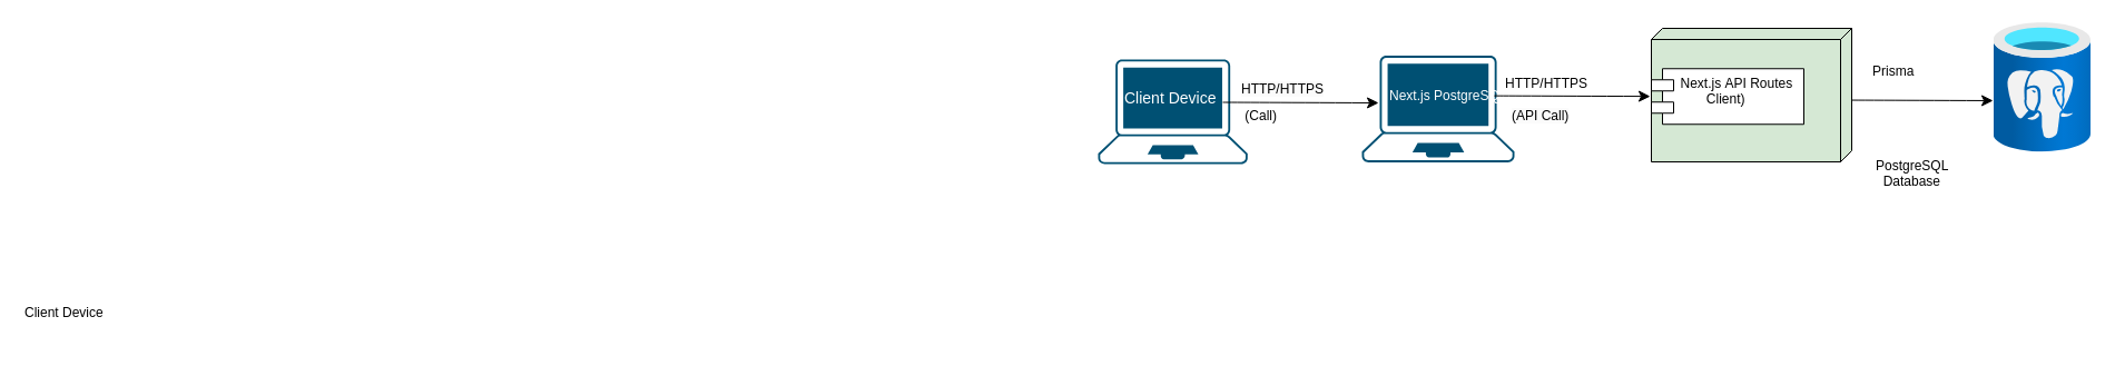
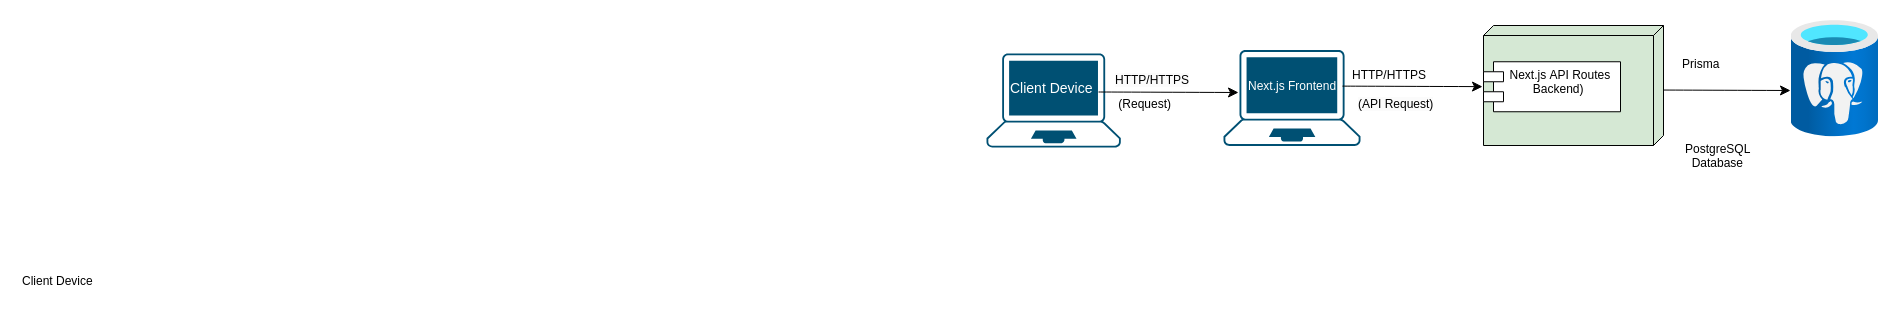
- <mxCell id="14" value="&lt;span style=&quot;text-align: left;&quot;&gt;Next&lt;/span&gt;&lt;span style=&quot;text-align: left;&quot; class=&quot;hljs-selector-class&quot;&gt;.js&lt;/span&gt;&lt;span style=&quot;text-align: left;&quot;&gt;&amp;nbsp;API Routes&amp;nbsp;&lt;/span&gt;&lt;div style=&quot;text-align: left;&quot;&gt;&amp;nbsp; &amp;nbsp; &amp;nbsp; &amp;nbsp;Client)&lt;/div&gt;" style="shape=module;align=left;spacingLeft=20;align=center;verticalAlign=top;whiteSpace=wrap;html=1;" vertex="1" parent="1"><mxGeometry x="1483" y="61.25" width="137" height="50" as="geometry" /></mxCell>
+ <mxCell id="14" value="&lt;span style=&quot;text-align: left;&quot;&gt;Next&lt;/span&gt;&lt;span style=&quot;text-align: left;&quot; class=&quot;hljs-selector-class&quot;&gt;.js&lt;/span&gt;&lt;span style=&quot;text-align: left;&quot;&gt;&amp;nbsp;API Routes&amp;nbsp;&lt;/span&gt;&lt;div style=&quot;text-align: left;&quot;&gt;&amp;nbsp; &amp;nbsp; &amp;nbsp; &amp;nbsp;Backend)&lt;/div&gt;" style="shape=module;align=left;spacingLeft=20;align=center;verticalAlign=top;whiteSpace=wrap;html=1;" vertex="1" parent="1"><mxGeometry x="1483" y="61.25" width="137" height="50" as="geometry" /></mxCell>
- <mxCell id="9" value="&lt;font color=&quot;#ffffff&quot;&gt;Next&lt;span class=&quot;hljs-selector-class&quot;&gt;.js&lt;/span&gt; PostgreSQL&amp;nbsp;&lt;/font&gt;" style="text;whiteSpace=wrap;html=1;" vertex="1" parent="1"><mxGeometry x="1246" y="72" width="190" height="40" as="geometry" /></mxCell>
+ <mxCell id="9" value="&lt;font color=&quot;#ffffff&quot;&gt;Next&lt;span class=&quot;hljs-selector-class&quot;&gt;.js&lt;/span&gt; Frontend&amp;nbsp;&lt;/font&gt;" style="text;whiteSpace=wrap;html=1;" vertex="1" parent="1"><mxGeometry x="1246" y="72" width="190" height="40" as="geometry" /></mxCell>
- <mxCell id="8" value="&amp;nbsp;(Call)" style="text;whiteSpace=wrap;html=1;" vertex="1" parent="1"><mxGeometry x="1113" y="89.5" width="80" height="40" as="geometry" /></mxCell>
+ <mxCell id="8" value="&amp;nbsp;(Request)" style="text;whiteSpace=wrap;html=1;" vertex="1" parent="1"><mxGeometry x="1113" y="89.5" width="80" height="40" as="geometry" /></mxCell>
- <mxCell id="16" value="&lt;span style=&quot;color: rgb(0, 0, 0); font-family: Helvetica; font-size: 12px; font-style: normal; font-variant-ligatures: normal; font-variant-caps: normal; font-weight: 400; letter-spacing: normal; orphans: 2; text-align: left; text-indent: 0px; text-transform: none; widows: 2; word-spacing: 0px; -webkit-text-stroke-width: 0px; white-space: normal; background-color: rgb(251, 251, 251); text-decoration-thickness: initial; text-decoration-style: initial; text-decoration-color: initial; display: inline !important; float: none;&quot;&gt;(API Call)&lt;/span&gt;" style="text;whiteSpace=wrap;html=1;" vertex="1" parent="1"><mxGeometry x="1356" y="89.5" width="80" height="40" as="geometry" /></mxCell>
+ <mxCell id="16" value="&lt;span style=&quot;color: rgb(0, 0, 0); font-family: Helvetica; font-size: 12px; font-style: normal; font-variant-ligatures: normal; font-variant-caps: normal; font-weight: 400; letter-spacing: normal; orphans: 2; text-align: left; text-indent: 0px; text-transform: none; widows: 2; word-spacing: 0px; -webkit-text-stroke-width: 0px; white-space: normal; background-color: rgb(251, 251, 251); text-decoration-thickness: initial; text-decoration-style: initial; text-decoration-color: initial; display: inline !important; float: none;&quot;&gt;(API Request)&lt;/span&gt;" style="text;whiteSpace=wrap;html=1;" vertex="1" parent="1"><mxGeometry x="1356" y="89.5" width="80" height="40" as="geometry" /></mxCell>
